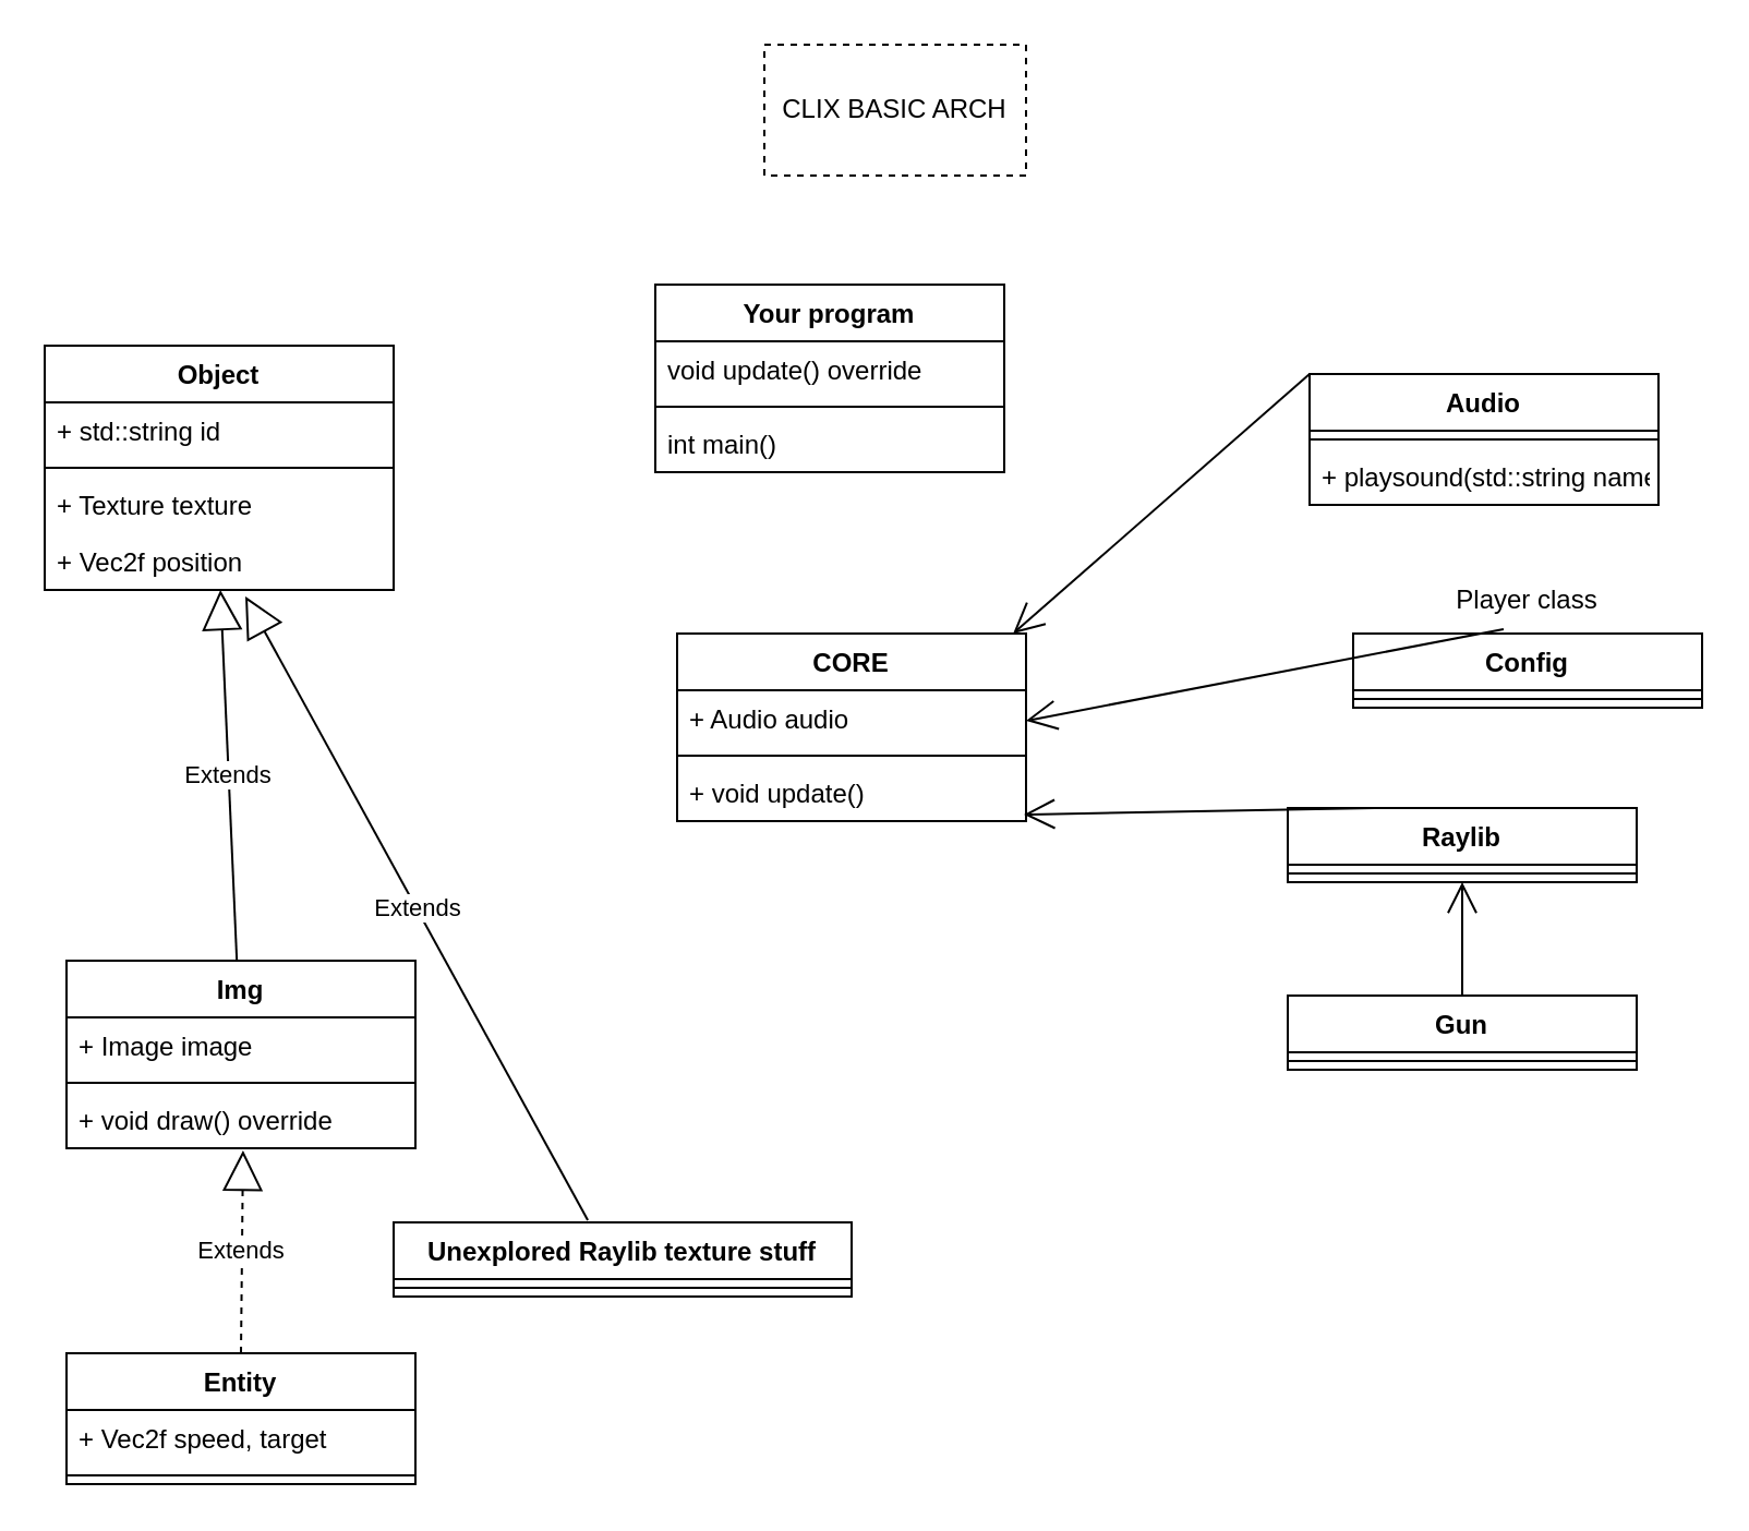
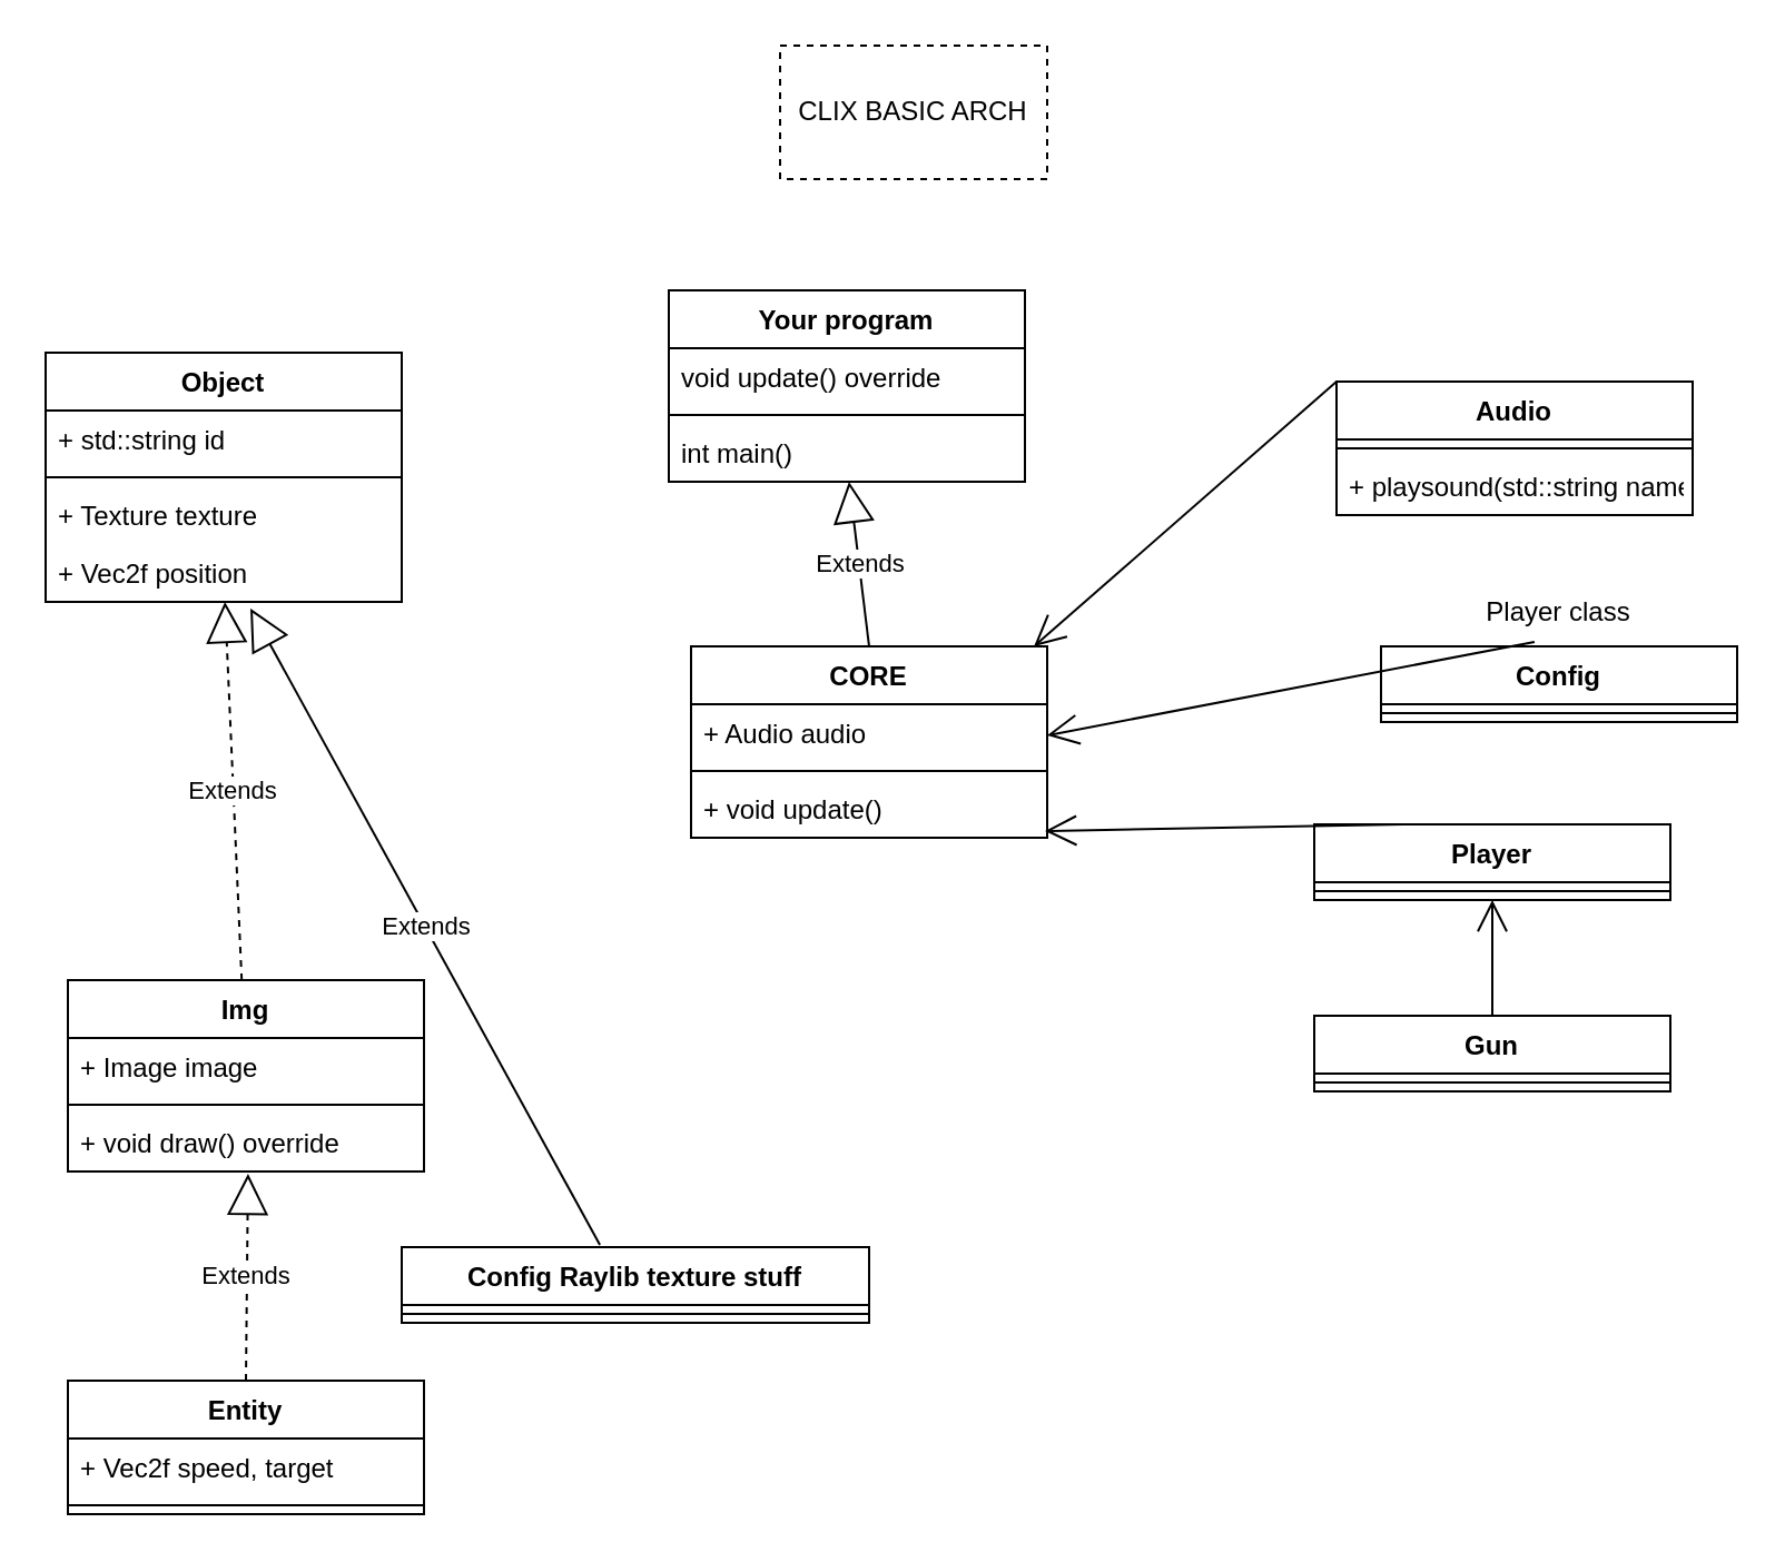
+ <mxCell id="38" value="Extends" style="endArrow=block;endSize=16;endFill=0;html=1;rounded=0;exitX=0.5;exitY=0;exitDx=0;exitDy=0;entryX=0.506;entryY=1;entryDx=0;entryDy=0;entryPerimeter=0;" edge="1" parent="1" source="3" target="37"><mxGeometry width="160" relative="1" as="geometry"><mxPoint x="590" y="410" as="sourcePoint" /><mxPoint x="750" y="410" as="targetPoint" /></mxGeometry></mxCell>
- <mxCell id="28" value="Raylib" style="swimlane;fontStyle=1;align=center;verticalAlign=top;childLayout=stackLayout;horizontal=1;startSize=26;horizontalStack=0;resizeParent=1;resizeParentMax=0;resizeLast=0;collapsible=1;marginBottom=0;" vertex="1" parent="1"><mxGeometry x="590" y="370" width="160" height="34" as="geometry" /></mxCell>
+ <mxCell id="28" value="Player" style="swimlane;fontStyle=1;align=center;verticalAlign=top;childLayout=stackLayout;horizontal=1;startSize=26;horizontalStack=0;resizeParent=1;resizeParentMax=0;resizeLast=0;collapsible=1;marginBottom=0;" vertex="1" parent="1"><mxGeometry x="590" y="370" width="160" height="34" as="geometry" /></mxCell>
- <mxCell id="23" value="Extends" style="endArrow=block;endSize=16;endFill=0;html=1;rounded=0;" edge="1" parent="1" source="16" target="15"><mxGeometry width="160" relative="1" as="geometry"><mxPoint x="590" y="410" as="sourcePoint" /><mxPoint x="750" y="410" as="targetPoint" /></mxGeometry></mxCell>
+ <mxCell id="23" value="Extends" style="endArrow=block;endSize=16;endFill=0;html=1;rounded=0;dashed=1;" edge="1" parent="1" source="16" target="15"><mxGeometry width="160" relative="1" as="geometry"><mxPoint x="590" y="410" as="sourcePoint" /><mxPoint x="750" y="410" as="targetPoint" /></mxGeometry></mxCell>
- <mxCell id="40" value="Unexplored Raylib texture stuff" style="swimlane;fontStyle=1;align=center;verticalAlign=top;childLayout=stackLayout;horizontal=1;startSize=26;horizontalStack=0;resizeParent=1;resizeParentMax=0;resizeLast=0;collapsible=1;marginBottom=0;" vertex="1" parent="1"><mxGeometry x="180" y="560" width="210" height="34" as="geometry" /></mxCell>
+ <mxCell id="40" value="Config Raylib texture stuff" style="swimlane;fontStyle=1;align=center;verticalAlign=top;childLayout=stackLayout;horizontal=1;startSize=26;horizontalStack=0;resizeParent=1;resizeParentMax=0;resizeLast=0;collapsible=1;marginBottom=0;" vertex="1" parent="1"><mxGeometry x="180" y="560" width="210" height="34" as="geometry" /></mxCell>
